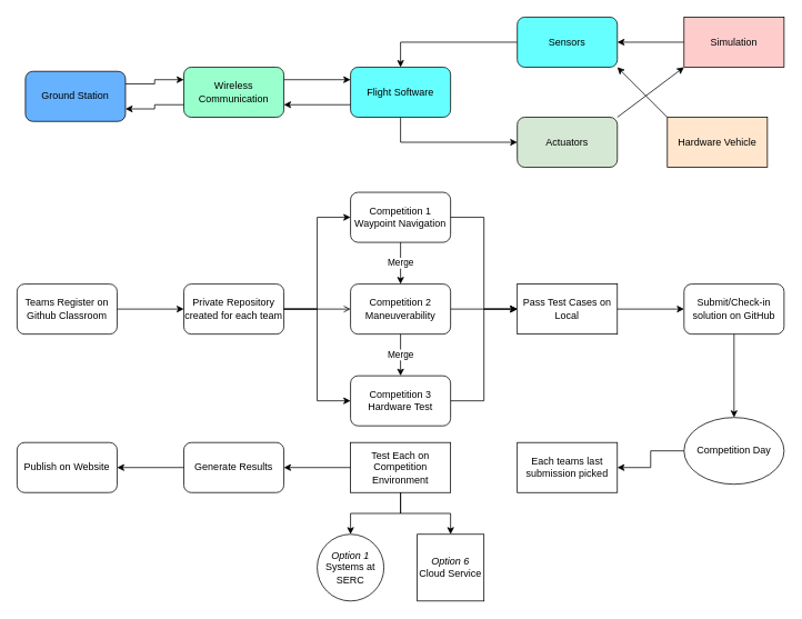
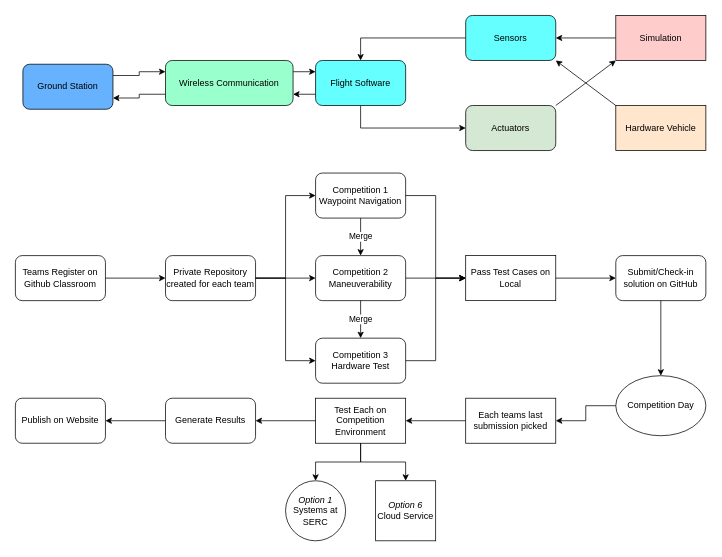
- <mxCell id="6" value="Wireless Communication" style="rounded=1;whiteSpace=wrap;html=1;fillColor=#99FFCC;" vertex="1" parent="1"><mxGeometry x="220" y="80" width="120" height="60" as="geometry" /></mxCell>
+ <mxCell id="6" value="Wireless Communication" style="rounded=1;whiteSpace=wrap;html=1;fillColor=#99FFCC;" vertex="1" parent="1"><mxGeometry x="220" y="80" width="170" height="60" as="geometry" /></mxCell>
- <mxCell id="15" value="Hardware Vehicle" style="rounded=0;whiteSpace=wrap;html=1;fillColor=#FFE6CC;" vertex="1" parent="1"><mxGeometry x="800" y="140" width="120" height="60" as="geometry" /></mxCell>
+ <mxCell id="15" value="Hardware Vehicle" style="rounded=0;whiteSpace=wrap;html=1;fillColor=#FFE6CC;" vertex="1" parent="1"><mxGeometry x="820" y="140" width="120" height="60" as="geometry" /></mxCell>
- <mxCell id="21" style="edgeStyle=orthogonalEdgeStyle;rounded=0;orthogonalLoop=1;jettySize=auto;html=1;endArrow=open;" edge="1" parent="1" source="23" target="29"><mxGeometry relative="1" as="geometry" /></mxCell>
+ <mxCell id="21" style="edgeStyle=orthogonalEdgeStyle;rounded=0;orthogonalLoop=1;jettySize=auto;html=1;" edge="1" parent="1" source="23" target="29"><mxGeometry relative="1" as="geometry" /></mxCell>
+ <mxCell id="38" style="edgeStyle=orthogonalEdgeStyle;rounded=0;orthogonalLoop=1;jettySize=auto;html=1;entryX=1;entryY=0.5;entryDx=0;entryDy=0;" edge="1" parent="1" source="39" target="43"><mxGeometry relative="1" as="geometry" /></mxCell>
